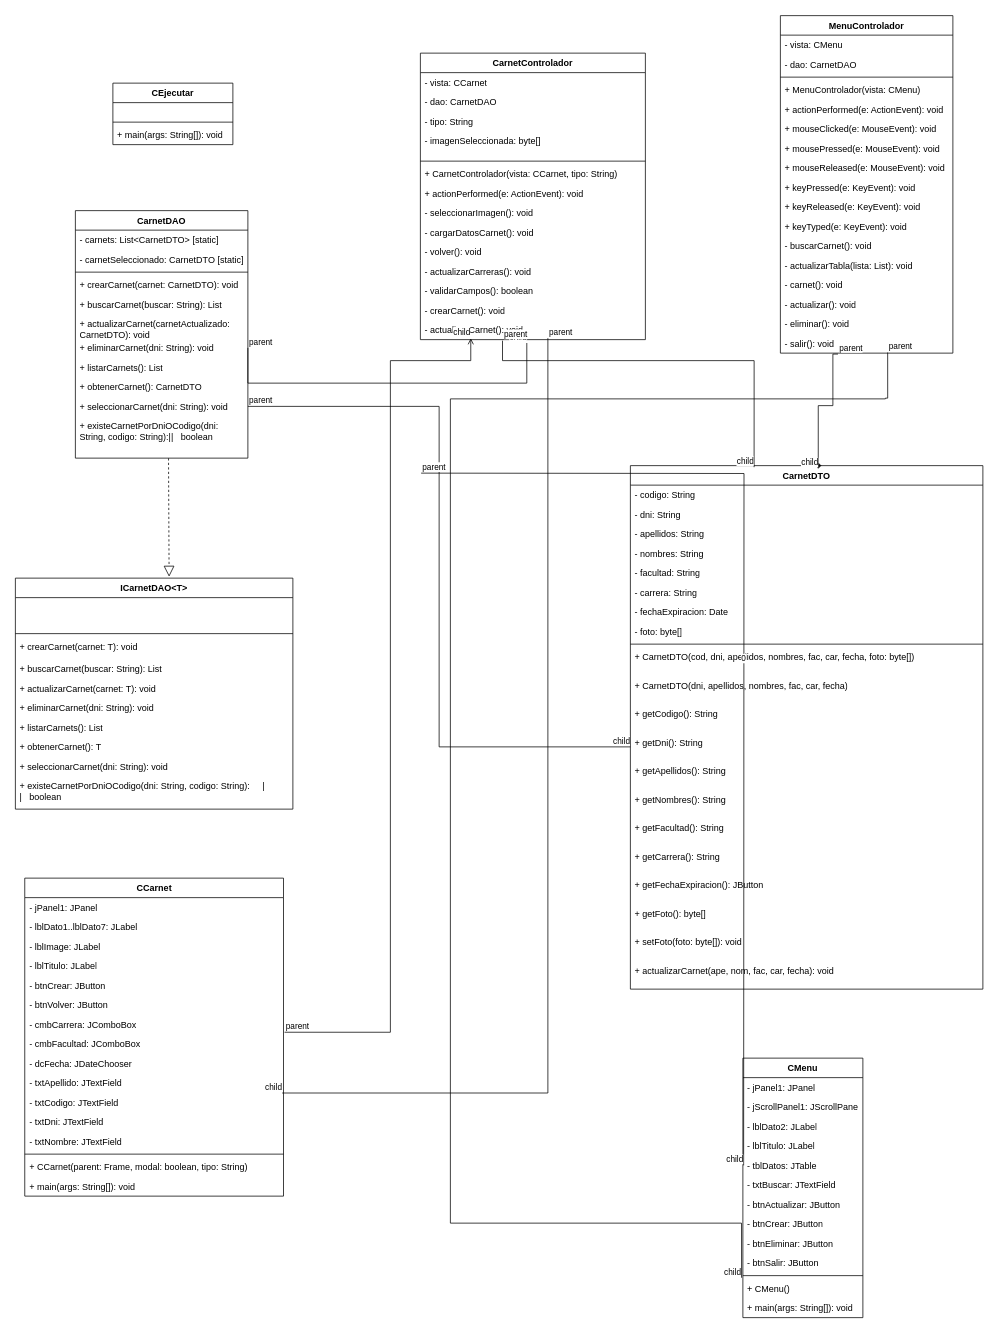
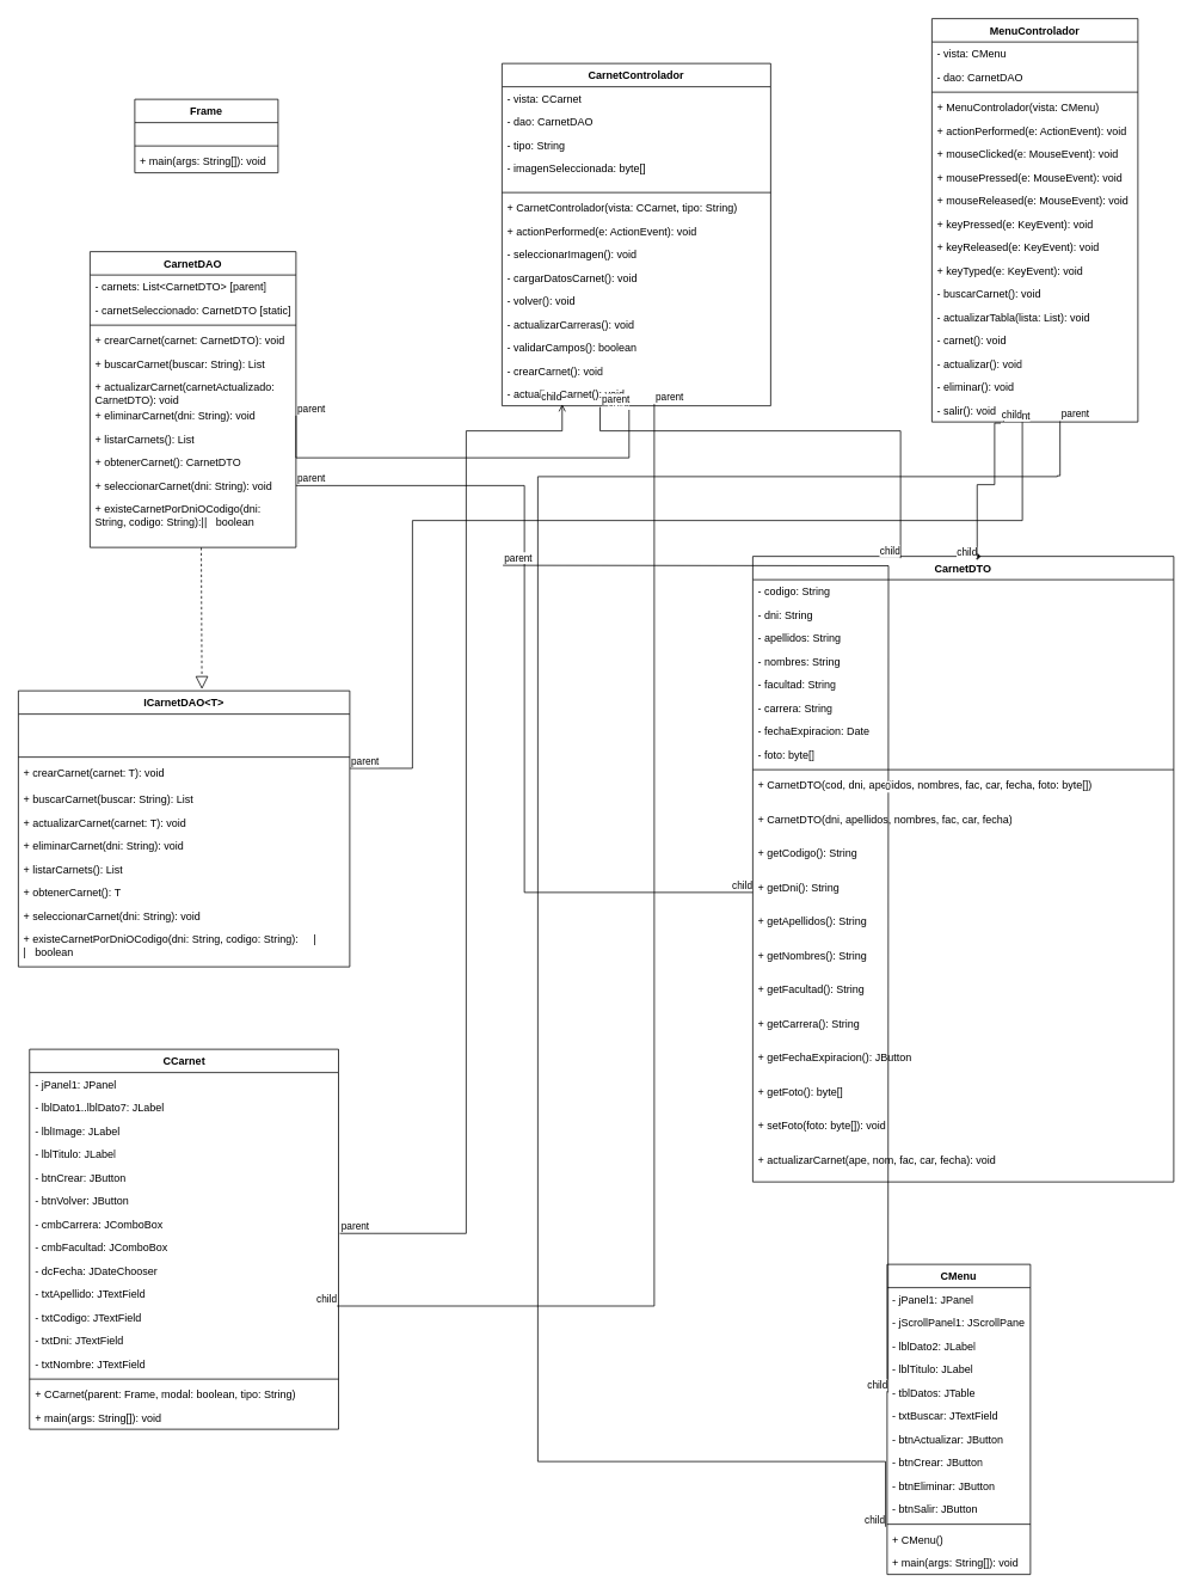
- <mxCell id="35" value="CEjecutar" style="swimlane;fontStyle=1;align=center;verticalAlign=top;childLayout=stackLayout;horizontal=1;startSize=26;horizontalStack=0;resizeParent=1;resizeParentMax=0;resizeLast=0;collapsible=1;marginBottom=0;whiteSpace=wrap;html=1;" vertex="1" parent="1"><mxGeometry x="150" y="110" width="160" height="82" as="geometry" /></mxCell>
+ <mxCell id="35" value="Frame" style="swimlane;fontStyle=1;align=center;verticalAlign=top;childLayout=stackLayout;horizontal=1;startSize=26;horizontalStack=0;resizeParent=1;resizeParentMax=0;resizeLast=0;collapsible=1;marginBottom=0;whiteSpace=wrap;html=1;" vertex="1" parent="1"><mxGeometry x="150" y="110" width="160" height="82" as="geometry" /></mxCell>
- <mxCell id="40" value="- carnets: List&amp;lt;CarnetDTO&amp;gt; [static]" style="text;strokeColor=none;fillColor=none;align=left;verticalAlign=top;spacingLeft=4;spacingRight=4;overflow=hidden;rotatable=0;points=[[0,0.5],[1,0.5]];portConstraint=eastwest;whiteSpace=wrap;html=1;" vertex="1" parent="39"><mxGeometry y="26" width="230" height="26" as="geometry" /></mxCell>
+ <mxCell id="40" value="- carnets: List&amp;lt;CarnetDTO&amp;gt; [parent]" style="text;strokeColor=none;fillColor=none;align=left;verticalAlign=top;spacingLeft=4;spacingRight=4;overflow=hidden;rotatable=0;points=[[0,0.5],[1,0.5]];portConstraint=eastwest;whiteSpace=wrap;html=1;" vertex="1" parent="39"><mxGeometry y="26" width="230" height="26" as="geometry" /></mxCell>
+ <mxCell id="130" value="" style="endArrow=none;html=1;edgeStyle=orthogonalEdgeStyle;rounded=0;exitX=1.001;exitY=0.284;exitDx=0;exitDy=0;exitPerimeter=0;entryX=0.439;entryY=1.008;entryDx=0;entryDy=0;entryPerimeter=0;" edge="1" parent="1" source="54" target="34"><mxGeometry relative="1" as="geometry"><mxPoint x="560" y="850" as="sourcePoint" /><mxPoint x="720" y="850" as="targetPoint" /><Array as="points"><mxPoint x="460" y="857" /><mxPoint x="460" y="580" /><mxPoint x="1141" y="580" /></Array></mxGeometry></mxCell>
+ <mxCell id="131" value="parent" style="edgeLabel;resizable=0;html=1;align=left;verticalAlign=bottom;" connectable="0" vertex="1" parent="130"><mxGeometry x="-1" relative="1" as="geometry" /></mxCell>
+ <mxCell id="132" value="child" style="edgeLabel;resizable=0;html=1;align=right;verticalAlign=bottom;" connectable="0" vertex="1" parent="130"><mxGeometry x="1" relative="1" as="geometry" /></mxCell>
